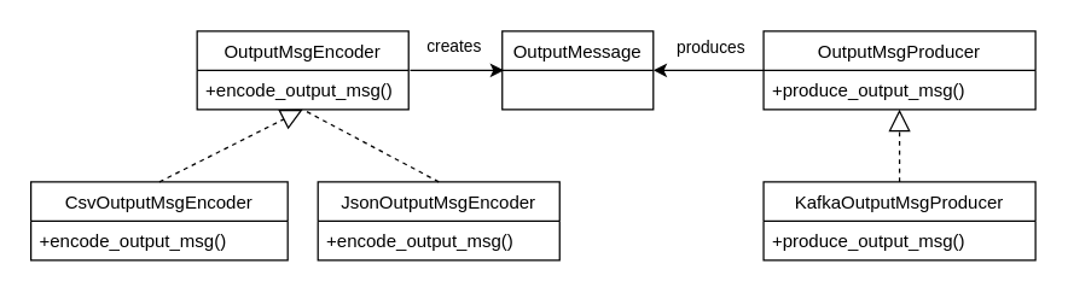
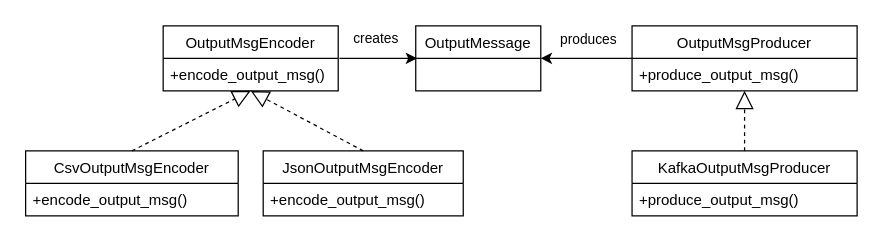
- <mxCell id="17" value="" style="endArrow=none;dashed=1;endFill=0;endSize=12;html=1;rounded=0;exitX=0.5;exitY=0;exitDx=0;exitDy=0;entryX=0.5;entryY=1;entryDx=0;entryDy=0;" parent="1" source="14" target="3" edge="1"><mxGeometry width="160" relative="1" as="geometry"><mxPoint x="280" y="220" as="sourcePoint" /><mxPoint x="210" y="90" as="targetPoint" /></mxGeometry></mxCell>
+ <mxCell id="17" value="" style="endArrow=block;dashed=1;endFill=0;endSize=12;html=1;rounded=0;exitX=0.5;exitY=0;exitDx=0;exitDy=0;entryX=0.5;entryY=1;entryDx=0;entryDy=0;" parent="1" source="14" target="3" edge="1"><mxGeometry width="160" relative="1" as="geometry"><mxPoint x="280" y="220" as="sourcePoint" /><mxPoint x="210" y="90" as="targetPoint" /></mxGeometry></mxCell>
